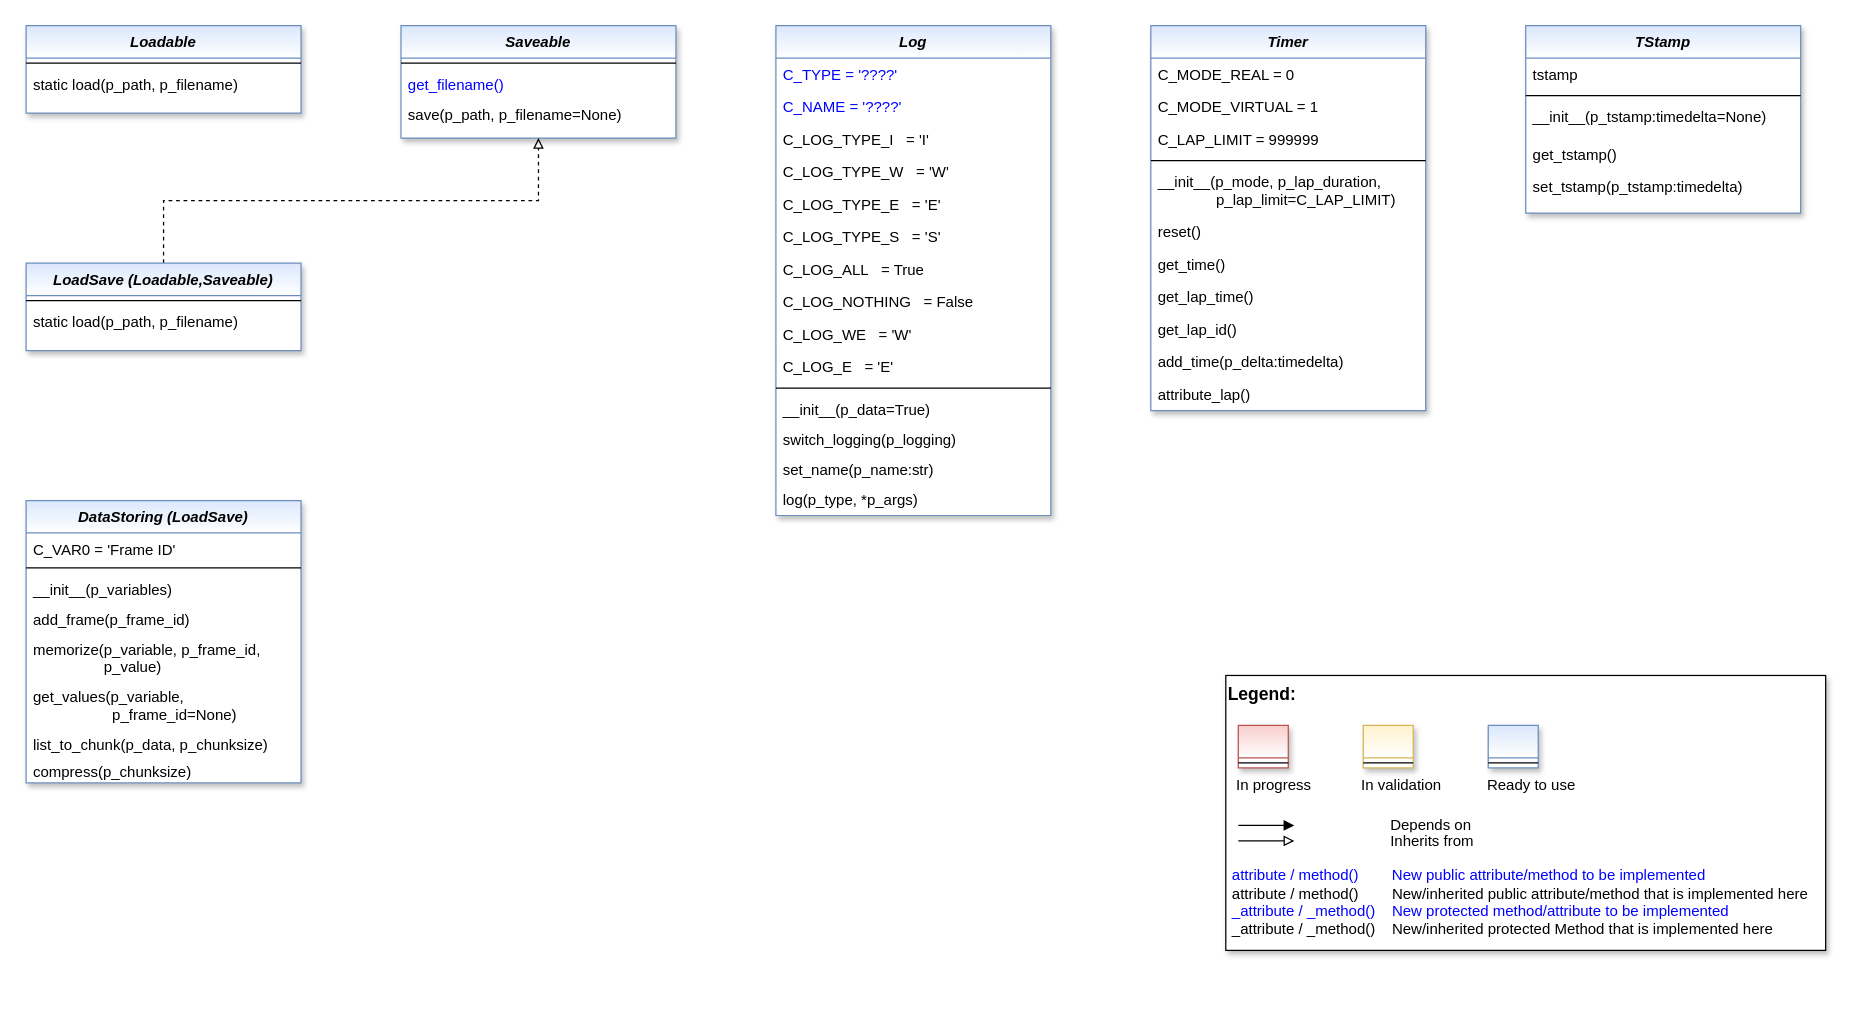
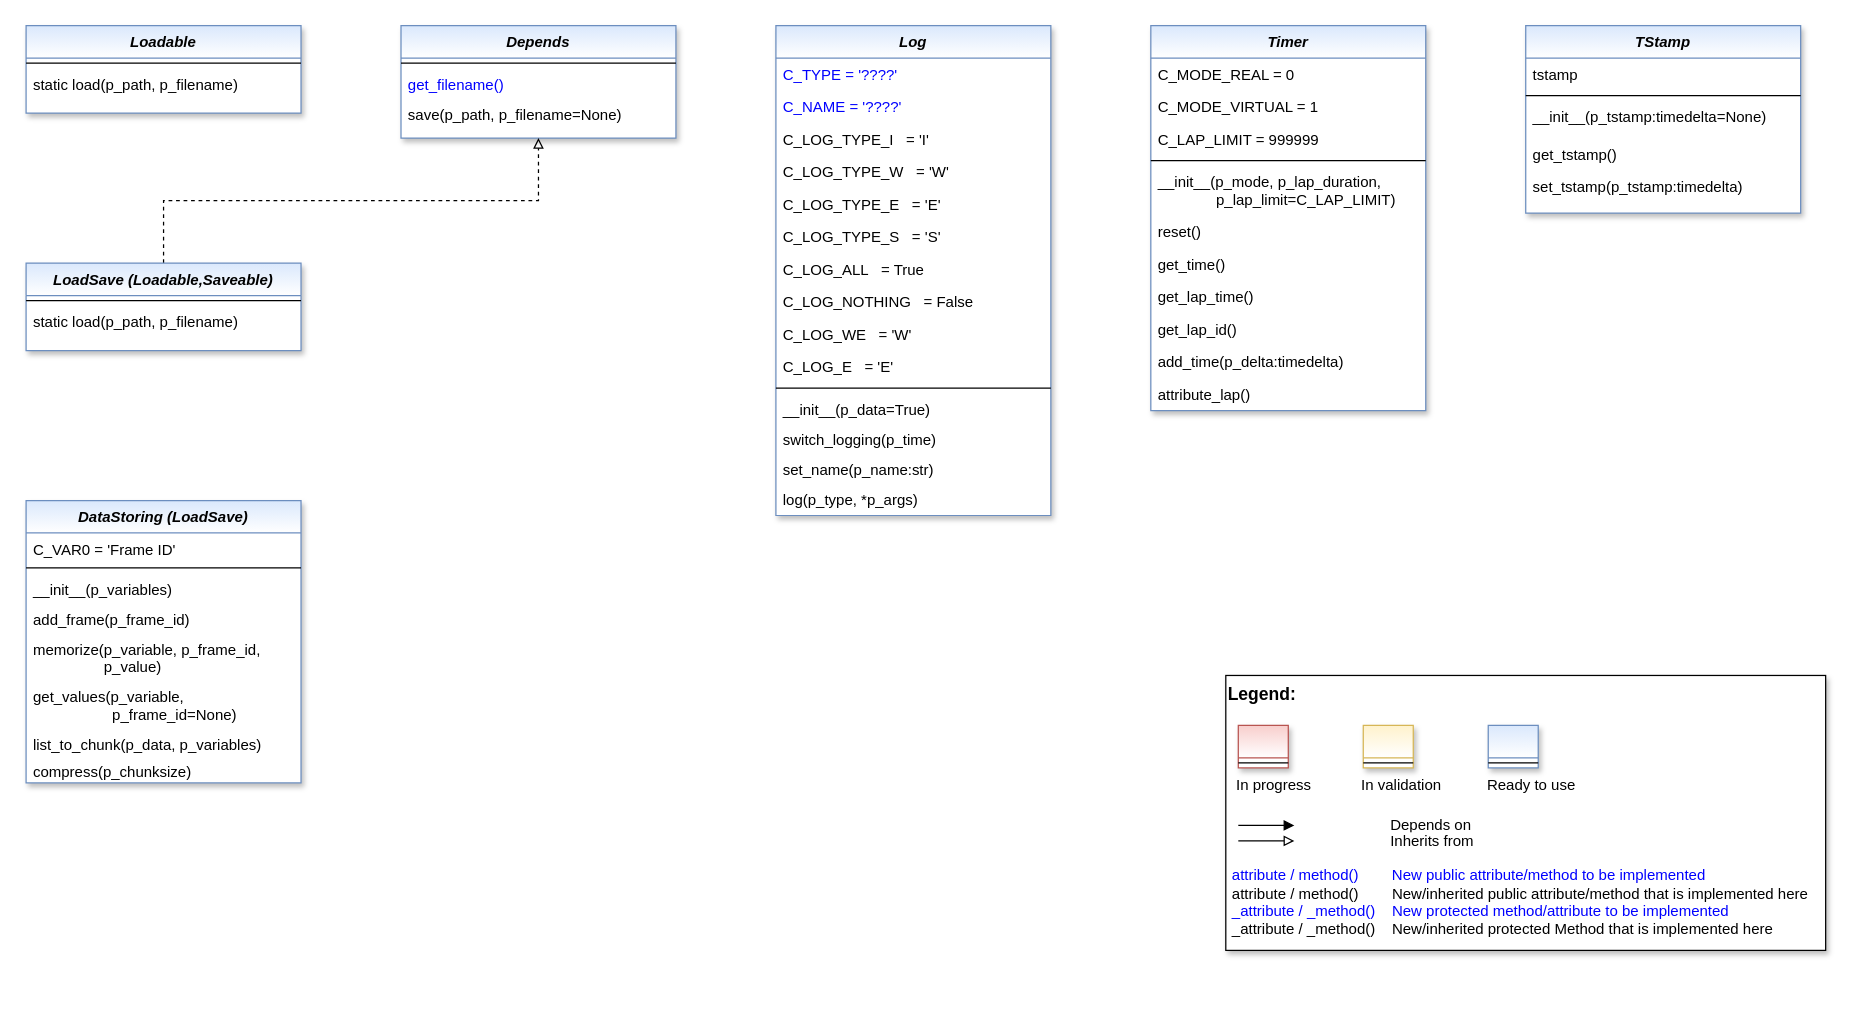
- <mxCell id="30" value="Saveable" style="swimlane;fontStyle=3;align=center;verticalAlign=top;childLayout=stackLayout;horizontal=1;startSize=26;horizontalStack=0;resizeParent=1;resizeLast=0;collapsible=1;marginBottom=0;rounded=0;shadow=1;strokeWidth=1;fillColor=#dae8fc;strokeColor=#6c8ebf;gradientColor=#FFFFFF;swimlaneFillColor=#FFFFFF;" parent="1" vertex="1"><mxGeometry x="320" y="20" width="220" height="90" as="geometry"><mxRectangle x="230" y="140" width="160" height="26" as="alternateBounds" /></mxGeometry></mxCell>
+ <mxCell id="30" value="Depends" style="swimlane;fontStyle=3;align=center;verticalAlign=top;childLayout=stackLayout;horizontal=1;startSize=26;horizontalStack=0;resizeParent=1;resizeLast=0;collapsible=1;marginBottom=0;rounded=0;shadow=1;strokeWidth=1;fillColor=#dae8fc;strokeColor=#6c8ebf;gradientColor=#FFFFFF;swimlaneFillColor=#FFFFFF;" parent="1" vertex="1"><mxGeometry x="320" y="20" width="220" height="90" as="geometry"><mxRectangle x="230" y="140" width="160" height="26" as="alternateBounds" /></mxGeometry></mxCell>
- <mxCell id="27" value="switch_logging(p_logging)" style="text;align=left;verticalAlign=top;spacingLeft=4;spacingRight=4;overflow=hidden;rotatable=0;points=[[0,0.5],[1,0.5]];portConstraint=eastwest;" parent="14" vertex="1"><mxGeometry y="318" width="220" height="24" as="geometry" /></mxCell>
+ <mxCell id="27" value="switch_logging(p_time)" style="text;align=left;verticalAlign=top;spacingLeft=4;spacingRight=4;overflow=hidden;rotatable=0;points=[[0,0.5],[1,0.5]];portConstraint=eastwest;" parent="14" vertex="1"><mxGeometry y="318" width="220" height="24" as="geometry" /></mxCell>
- <mxCell id="54" value="list_to_chunk(p_data, p_chunksize)" style="text;align=left;verticalAlign=top;spacingLeft=4;spacingRight=4;overflow=hidden;rotatable=0;points=[[0,0.5],[1,0.5]];portConstraint=eastwest;" parent="47" vertex="1"><mxGeometry y="182" width="220" height="22" as="geometry" /></mxCell>
+ <mxCell id="54" value="list_to_chunk(p_data, p_variables)" style="text;align=left;verticalAlign=top;spacingLeft=4;spacingRight=4;overflow=hidden;rotatable=0;points=[[0,0.5],[1,0.5]];portConstraint=eastwest;" parent="47" vertex="1"><mxGeometry y="182" width="220" height="22" as="geometry" /></mxCell>
